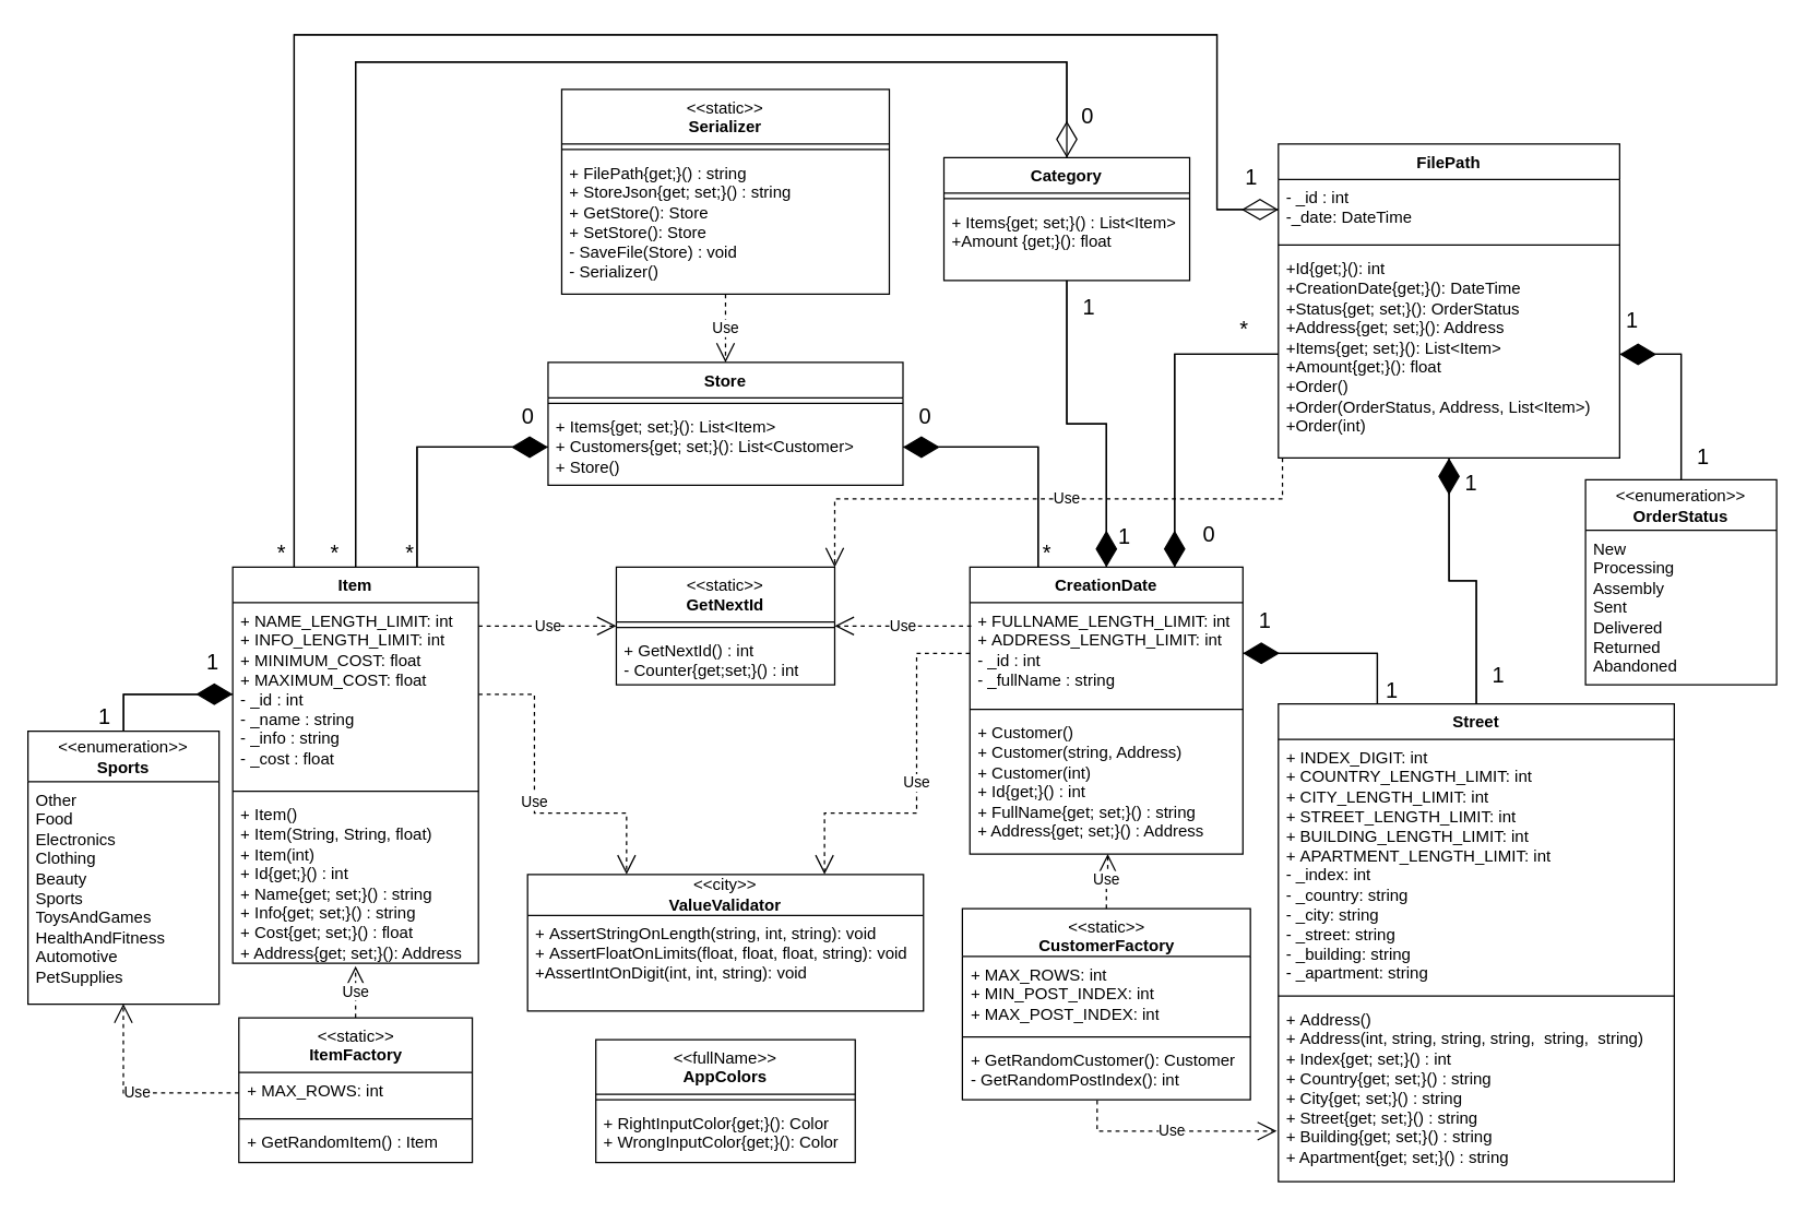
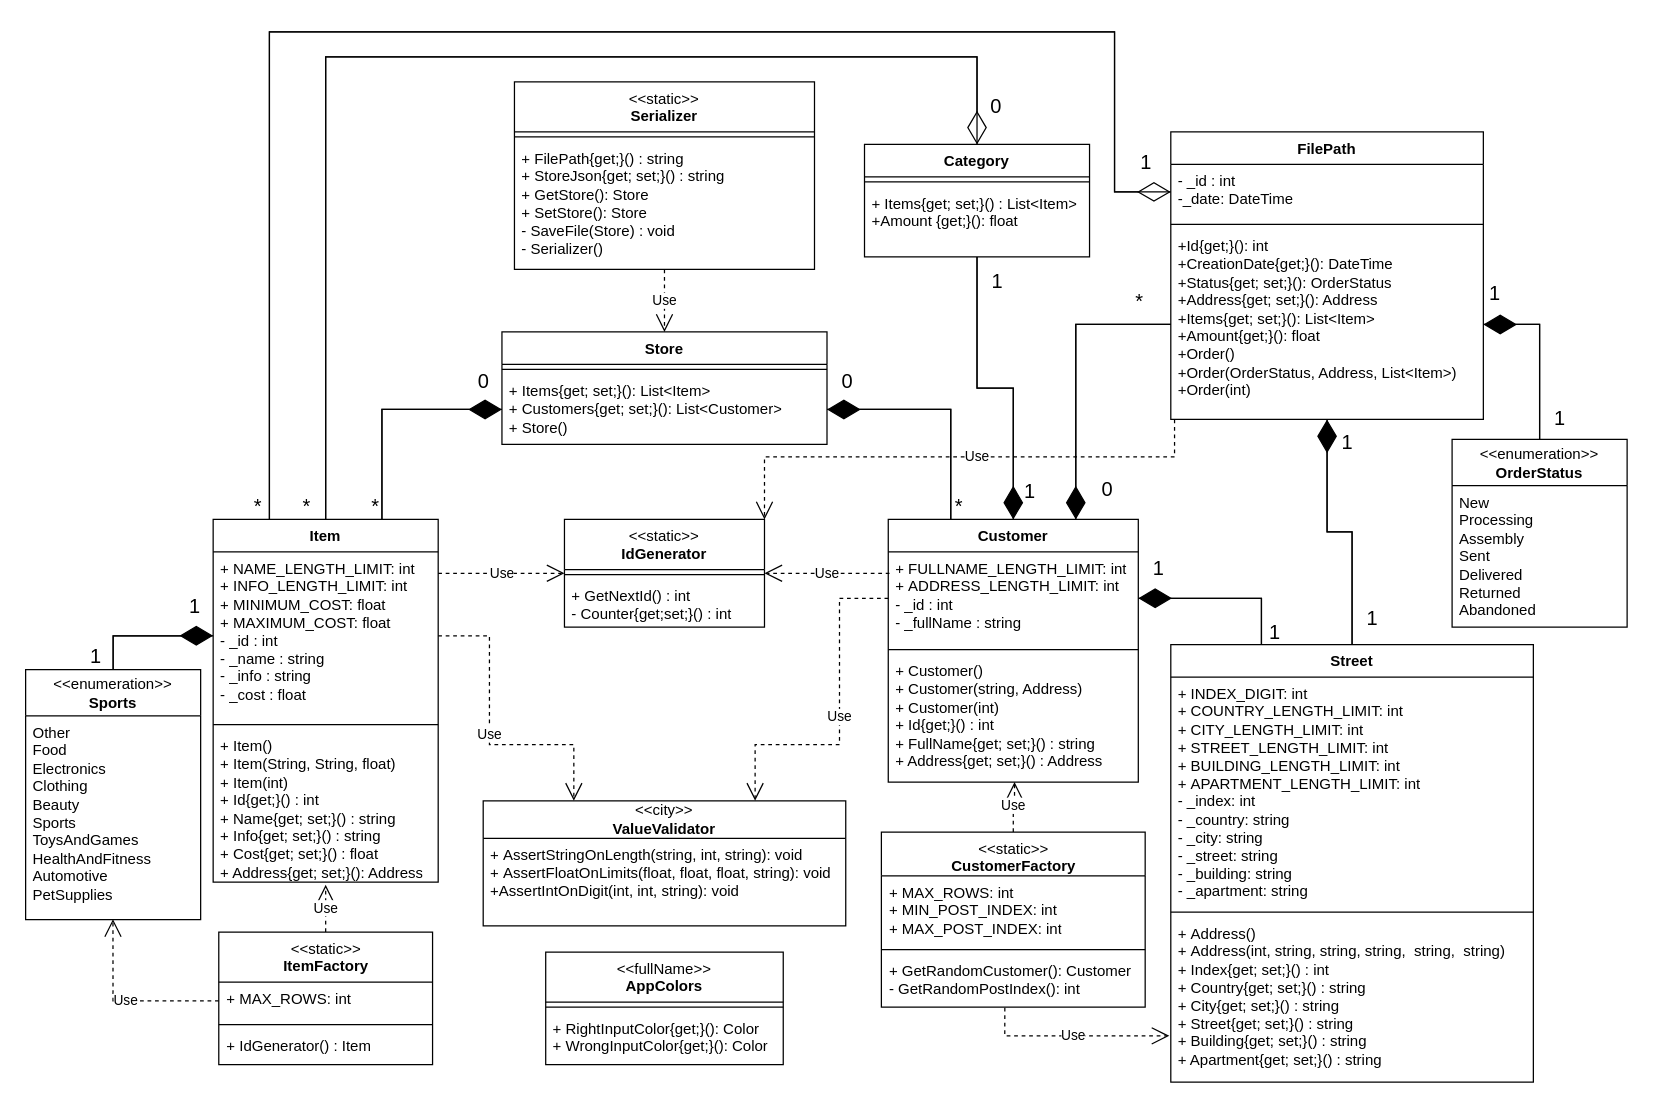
- <mxCell id="2" value="CreationDate" style="swimlane;fontStyle=1;align=center;verticalAlign=top;childLayout=stackLayout;horizontal=1;startSize=26;horizontalStack=0;resizeParent=1;resizeParentMax=0;resizeLast=0;collapsible=1;marginBottom=0;whiteSpace=wrap;html=1;" parent="1" vertex="1"><mxGeometry x="710" y="410" width="200" height="210" as="geometry" /></mxCell>
+ <mxCell id="2" value="Customer" style="swimlane;fontStyle=1;align=center;verticalAlign=top;childLayout=stackLayout;horizontal=1;startSize=26;horizontalStack=0;resizeParent=1;resizeParentMax=0;resizeLast=0;collapsible=1;marginBottom=0;whiteSpace=wrap;html=1;" parent="1" vertex="1"><mxGeometry x="710" y="410" width="200" height="210" as="geometry" /></mxCell>
- <mxCell id="10" value="&lt;span style=&quot;font-weight: normal;&quot;&gt;&amp;lt;&amp;lt;static&amp;gt;&amp;gt;&lt;/span&gt;&lt;br&gt;GetNextId" style="swimlane;fontStyle=1;align=center;verticalAlign=top;childLayout=stackLayout;horizontal=1;startSize=40;horizontalStack=0;resizeParent=1;resizeParentMax=0;resizeLast=0;collapsible=1;marginBottom=0;whiteSpace=wrap;html=1;" parent="1" vertex="1"><mxGeometry x="451" y="410" width="160" height="86" as="geometry" /></mxCell>
+ <mxCell id="10" value="&lt;span style=&quot;font-weight: normal;&quot;&gt;&amp;lt;&amp;lt;static&amp;gt;&amp;gt;&lt;/span&gt;&lt;br&gt;IdGenerator" style="swimlane;fontStyle=1;align=center;verticalAlign=top;childLayout=stackLayout;horizontal=1;startSize=40;horizontalStack=0;resizeParent=1;resizeParentMax=0;resizeLast=0;collapsible=1;marginBottom=0;whiteSpace=wrap;html=1;" parent="1" vertex="1"><mxGeometry x="451" y="410" width="160" height="86" as="geometry" /></mxCell>
- <mxCell id="22" value="+&amp;nbsp;GetRandomItem() : Item" style="text;strokeColor=none;fillColor=none;align=left;verticalAlign=top;spacingLeft=4;spacingRight=4;overflow=hidden;rotatable=0;points=[[0,0.5],[1,0.5]];portConstraint=eastwest;whiteSpace=wrap;html=1;" parent="19" vertex="1"><mxGeometry y="78" width="171" height="28" as="geometry" /></mxCell>
+ <mxCell id="22" value="+&amp;nbsp;IdGenerator() : Item" style="text;strokeColor=none;fillColor=none;align=left;verticalAlign=top;spacingLeft=4;spacingRight=4;overflow=hidden;rotatable=0;points=[[0,0.5],[1,0.5]];portConstraint=eastwest;whiteSpace=wrap;html=1;" parent="19" vertex="1"><mxGeometry y="78" width="171" height="28" as="geometry" /></mxCell>
